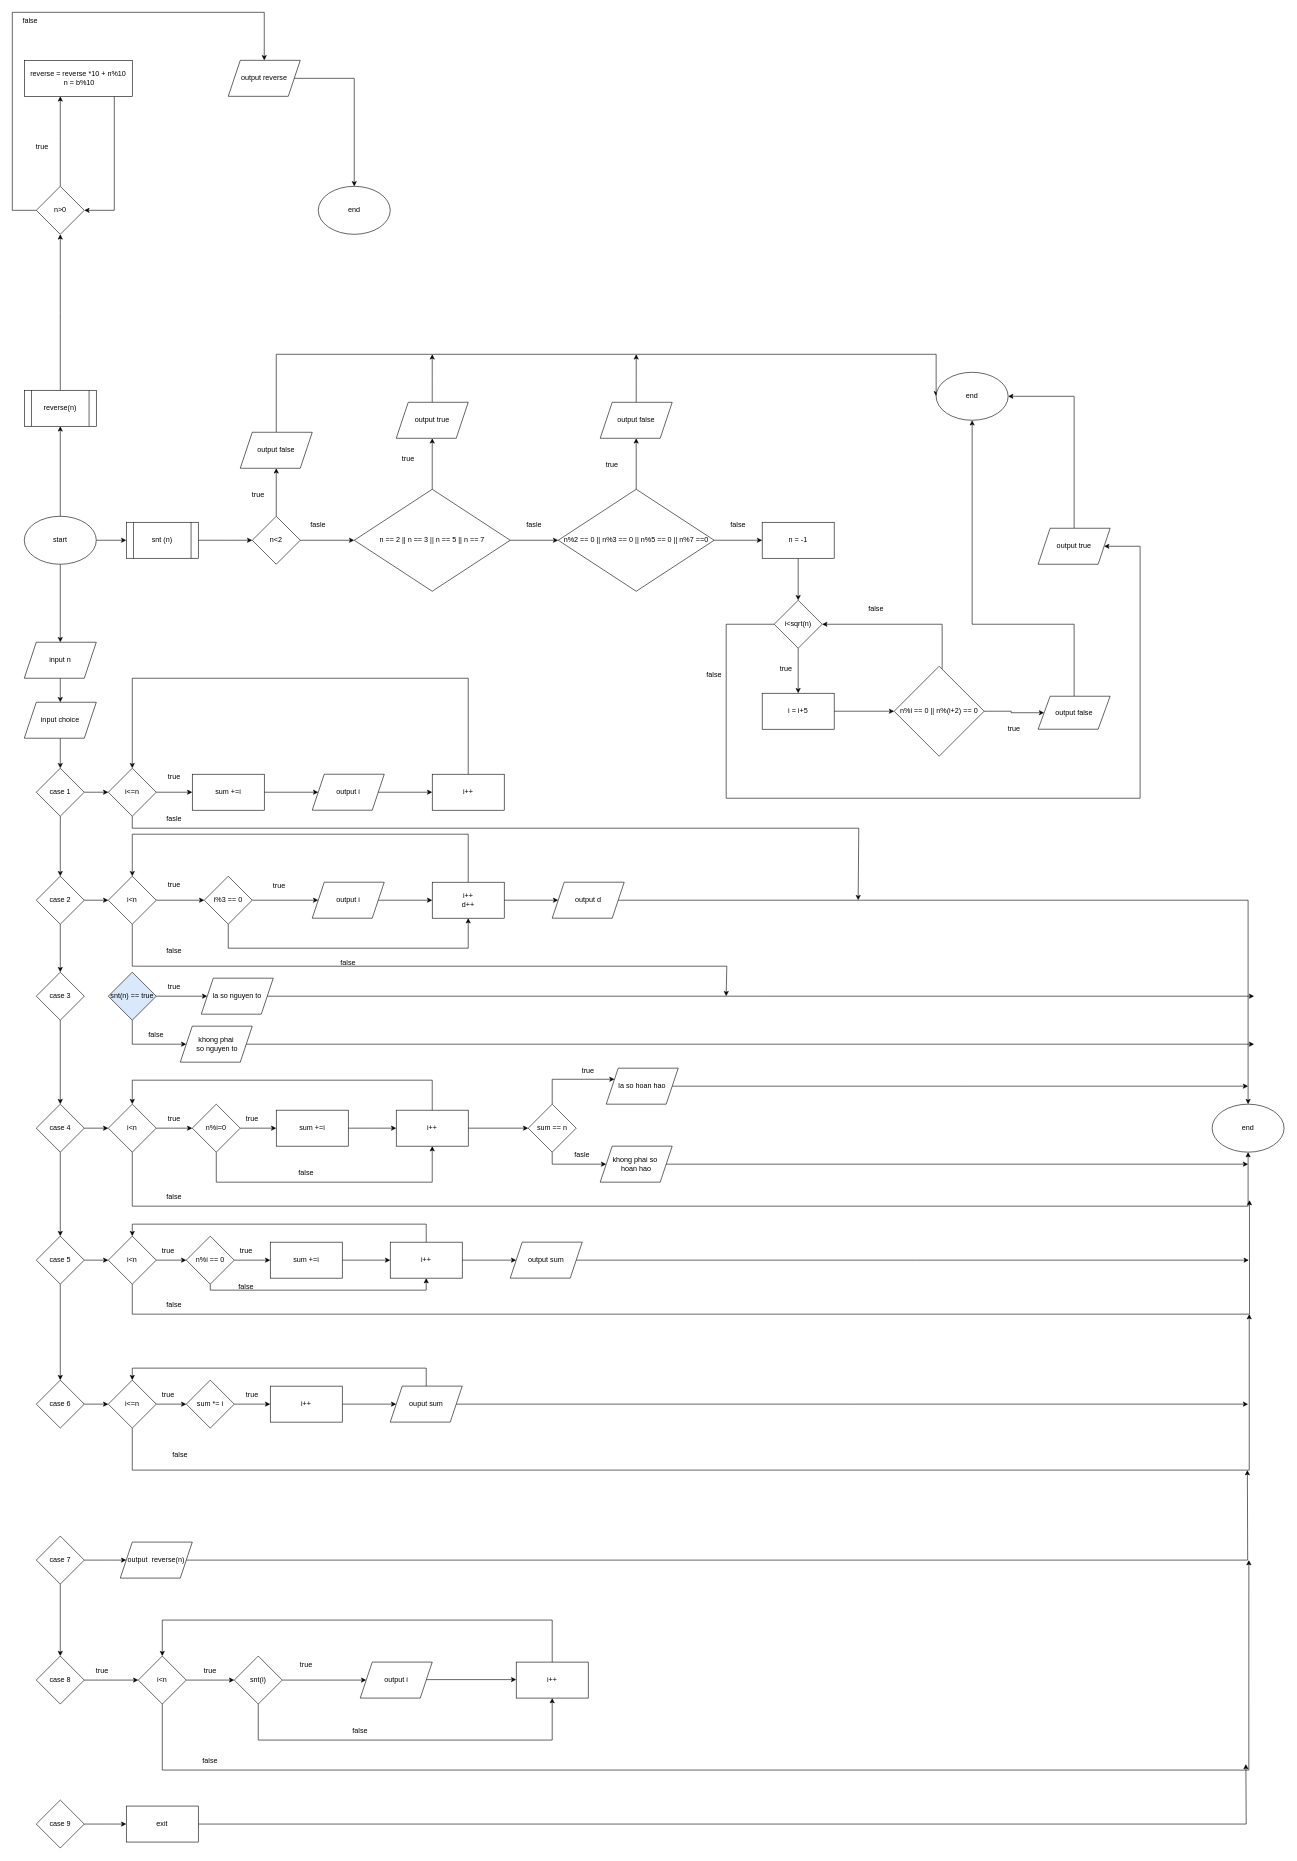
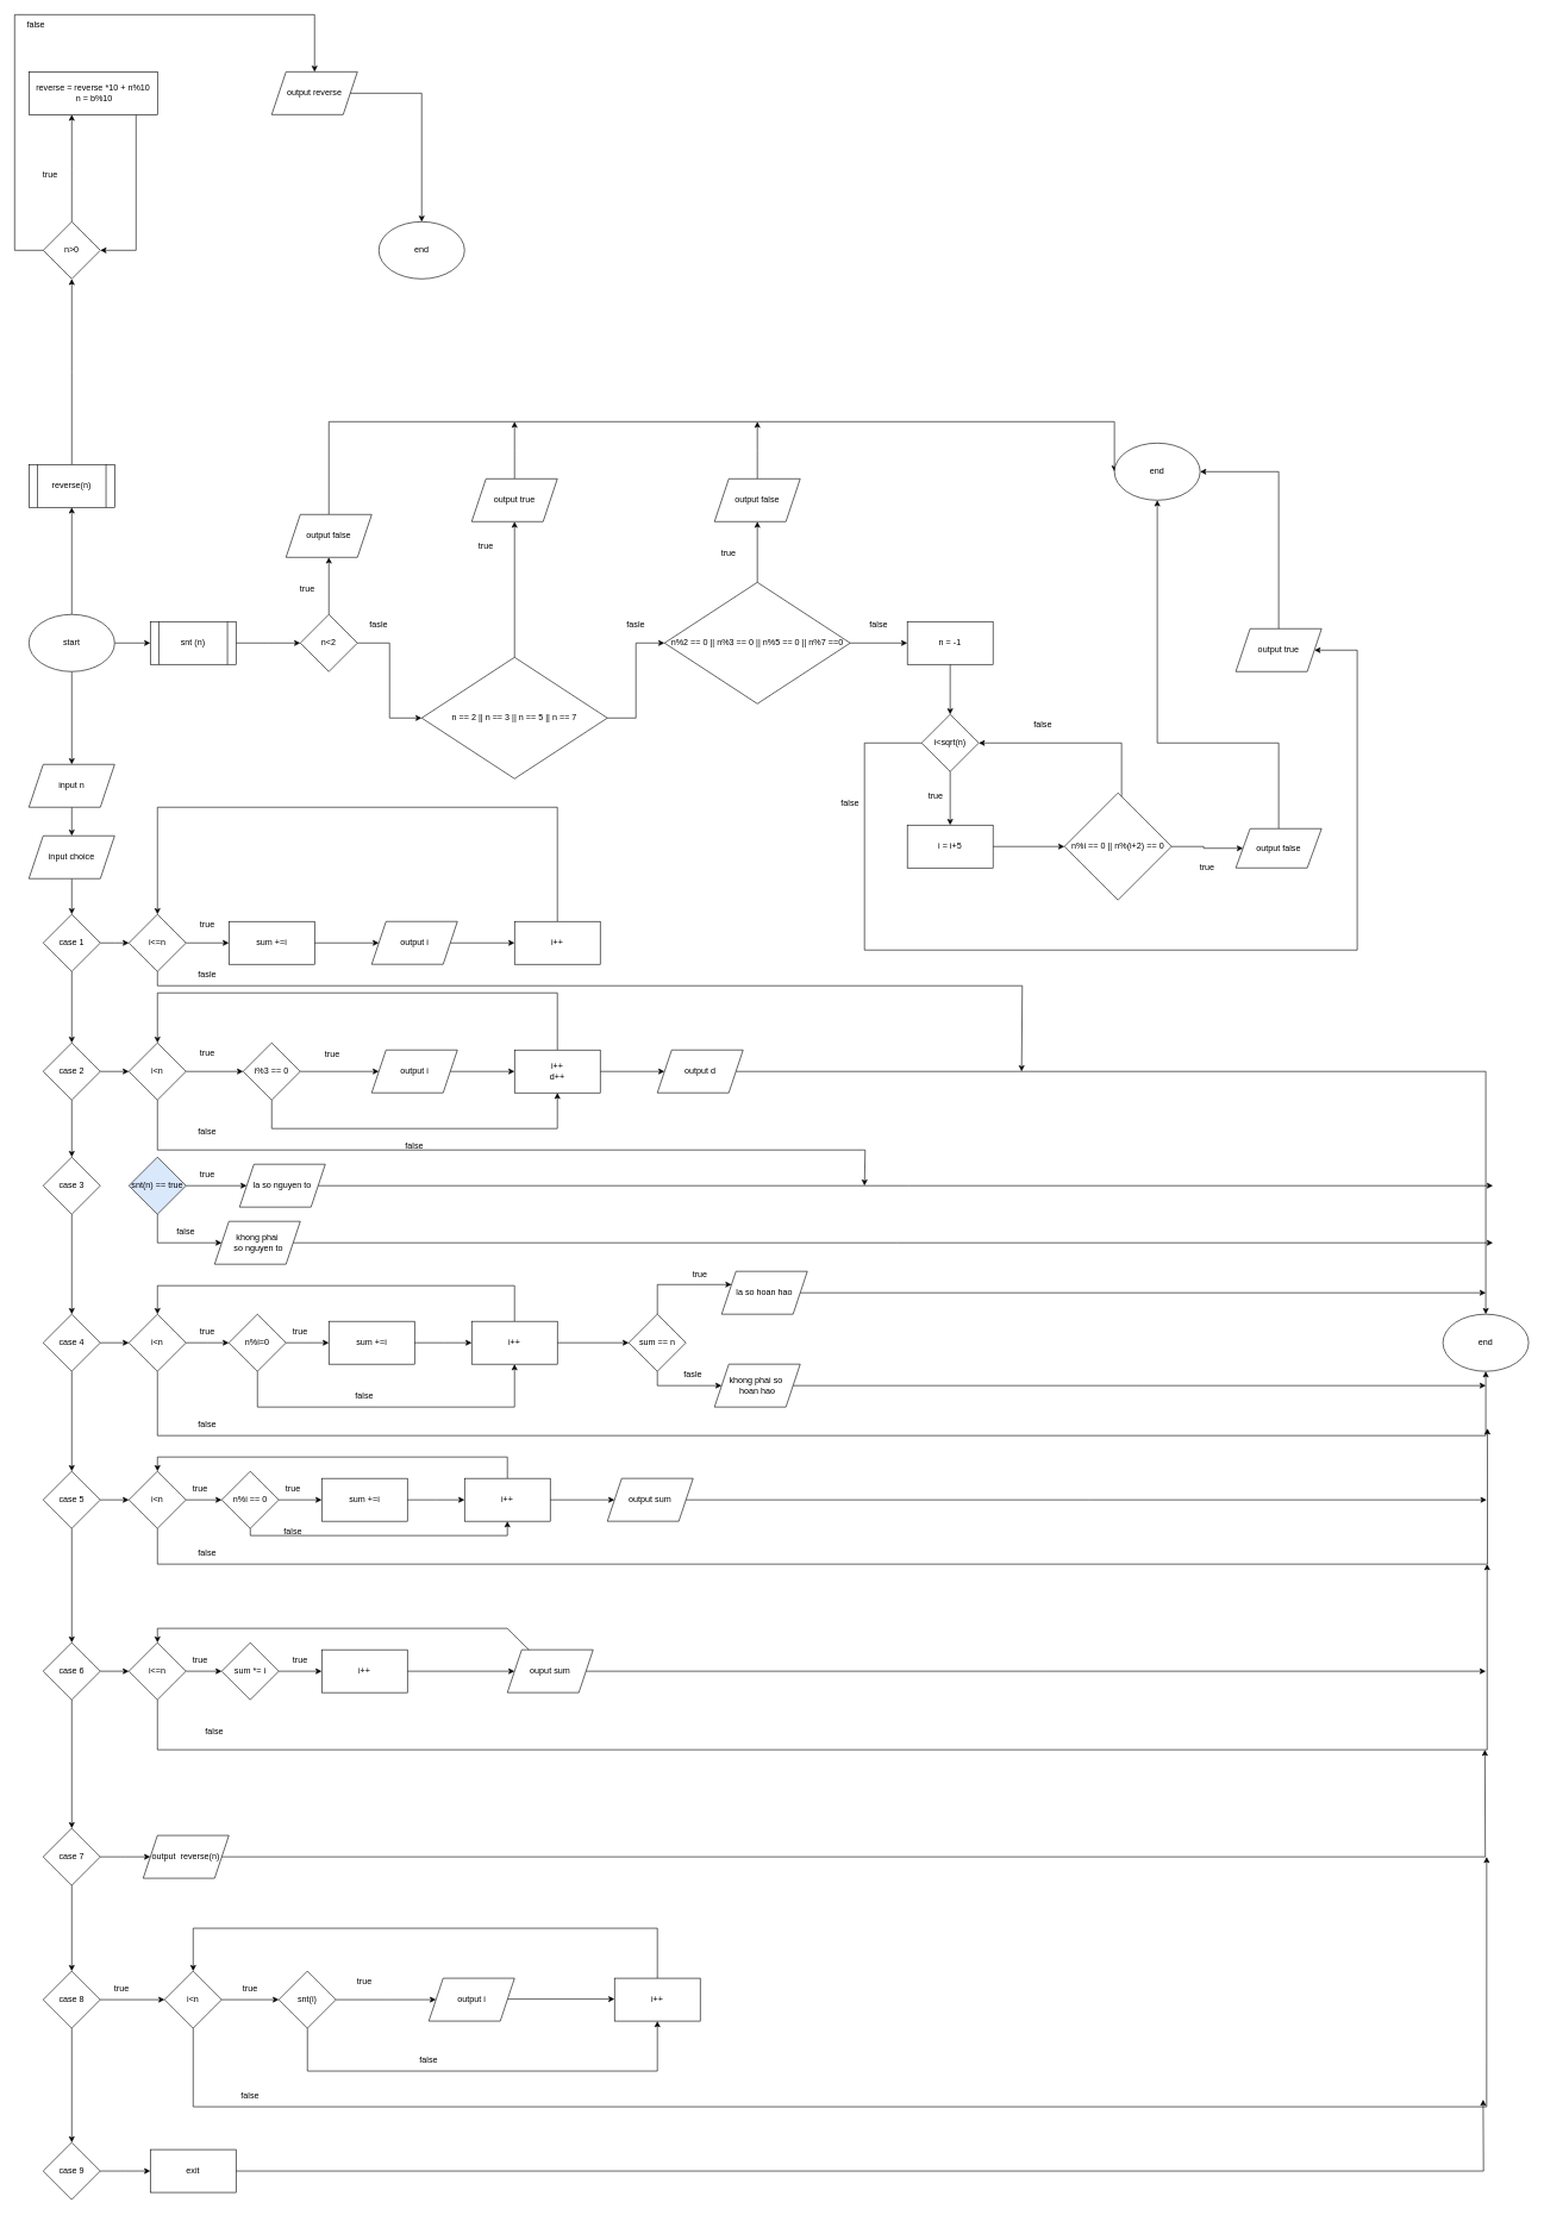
- <mxCell id="54" value="n == 2 || n == 3 || n == 5 || n == 7" style="rhombus;whiteSpace=wrap;html=1;" parent="1" vertex="1"><mxGeometry x="590" y="815" width="260" height="170" as="geometry" /></mxCell>
+ <mxCell id="54" value="n == 2 || n == 3 || n == 5 || n == 7" style="rhombus;whiteSpace=wrap;html=1;" parent="1" vertex="1"><mxGeometry x="590" y="920" width="260" height="170" as="geometry" /></mxCell>
- <mxCell id="157" value="ouput sum" style="shape=parallelogram;perimeter=parallelogramPerimeter;whiteSpace=wrap;html=1;fixedSize=1;" parent="1" vertex="1"><mxGeometry x="650" y="2310" width="120" height="60" as="geometry" /></mxCell>
+ <mxCell id="157" value="ouput sum" style="shape=parallelogram;perimeter=parallelogramPerimeter;whiteSpace=wrap;html=1;fixedSize=1;" parent="1" vertex="1"><mxGeometry x="710" y="2310" width="120" height="60" as="geometry" /></mxCell>
+ <mxCell id="144" style="edgeStyle=orthogonalEdgeStyle;rounded=0;orthogonalLoop=1;jettySize=auto;html=1;entryX=0.5;entryY=0;entryDx=0;entryDy=0;" parent="1" source="145" target="161" edge="1"><mxGeometry relative="1" as="geometry" /></mxCell>
+ <mxCell id="177" value="" style="edgeStyle=orthogonalEdgeStyle;rounded=0;orthogonalLoop=1;jettySize=auto;html=1;" parent="1" source="178" target="195" edge="1"><mxGeometry relative="1" as="geometry" /></mxCell>
